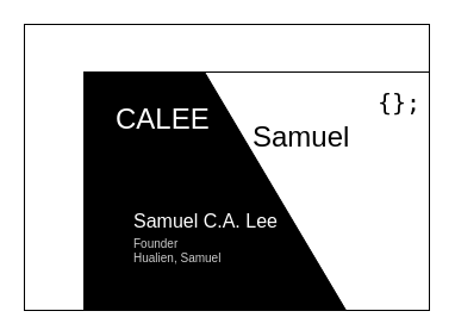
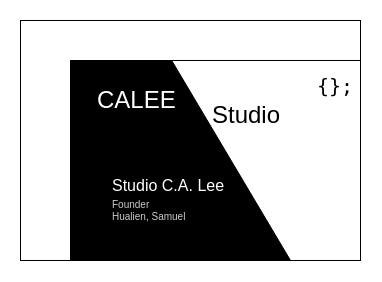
- <mxCell id="5" value="&lt;font style=&quot;font-size: 24px&quot;&gt;Samuel&lt;/font&gt;" style="text;html=1;strokeColor=none;fillColor=none;align=left;verticalAlign=middle;whiteSpace=wrap;rounded=0;fontSize=24;labelPosition=center;verticalLabelPosition=middle;" parent="2" vertex="1"><mxGeometry x="140" y="40" width="90" height="30" as="geometry" /></mxCell>
+ <mxCell id="5" value="&lt;font style=&quot;font-size: 24px&quot;&gt;Studio&lt;/font&gt;" style="text;html=1;strokeColor=none;fillColor=none;align=left;verticalAlign=middle;whiteSpace=wrap;rounded=0;fontSize=24;labelPosition=center;verticalLabelPosition=middle;" parent="2" vertex="1"><mxGeometry x="140" y="40" width="90" height="30" as="geometry" /></mxCell>
- <mxCell id="6" value="Samuel C.A. Lee" style="text;html=1;strokeColor=none;fillColor=none;align=left;verticalAlign=middle;whiteSpace=wrap;rounded=0;fontSize=16;fontColor=#FFFFFF;" parent="2" vertex="1"><mxGeometry x="40" y="110" width="170" height="30" as="geometry" /></mxCell>
+ <mxCell id="6" value="Studio C.A. Lee" style="text;html=1;strokeColor=none;fillColor=none;align=left;verticalAlign=middle;whiteSpace=wrap;rounded=0;fontSize=16;fontColor=#FFFFFF;" parent="2" vertex="1"><mxGeometry x="40" y="110" width="170" height="30" as="geometry" /></mxCell>
